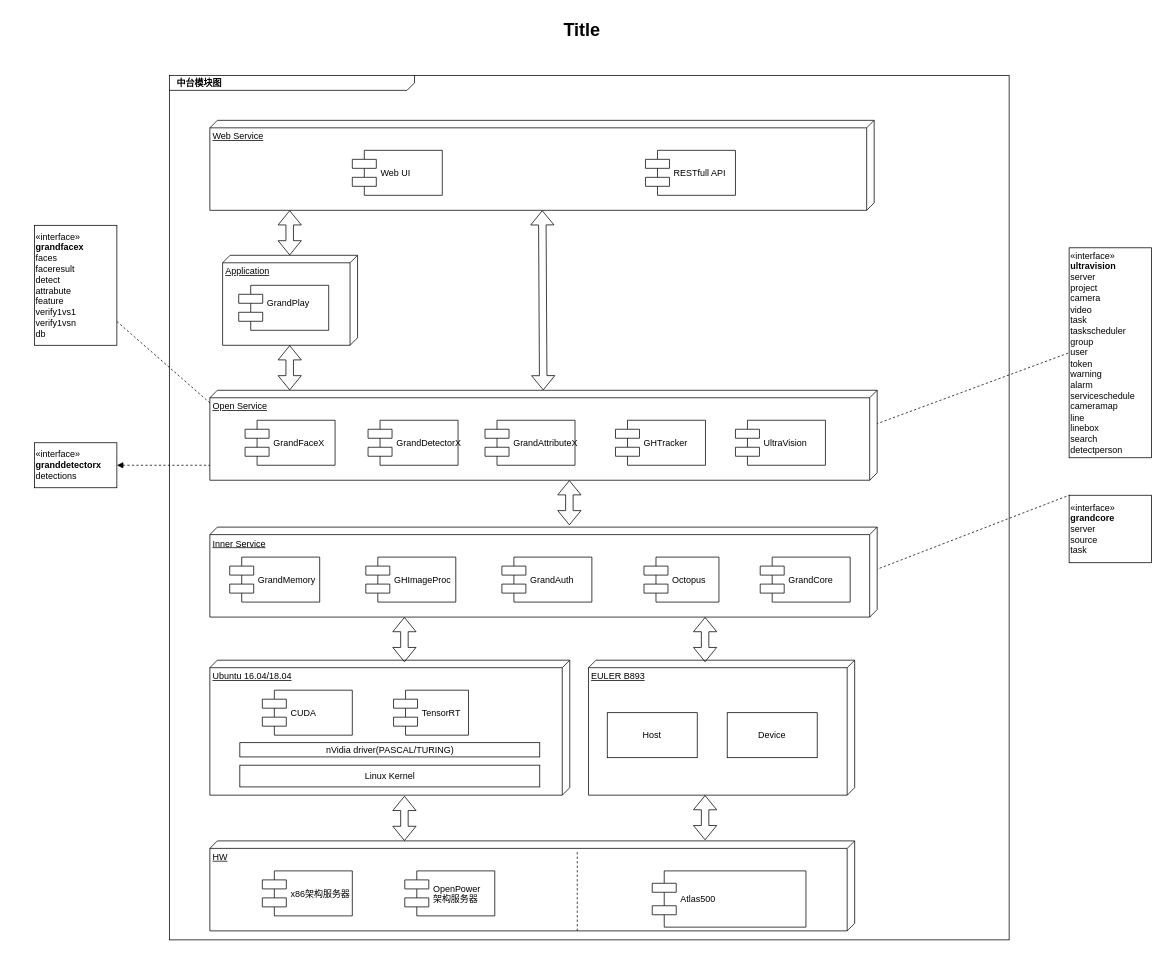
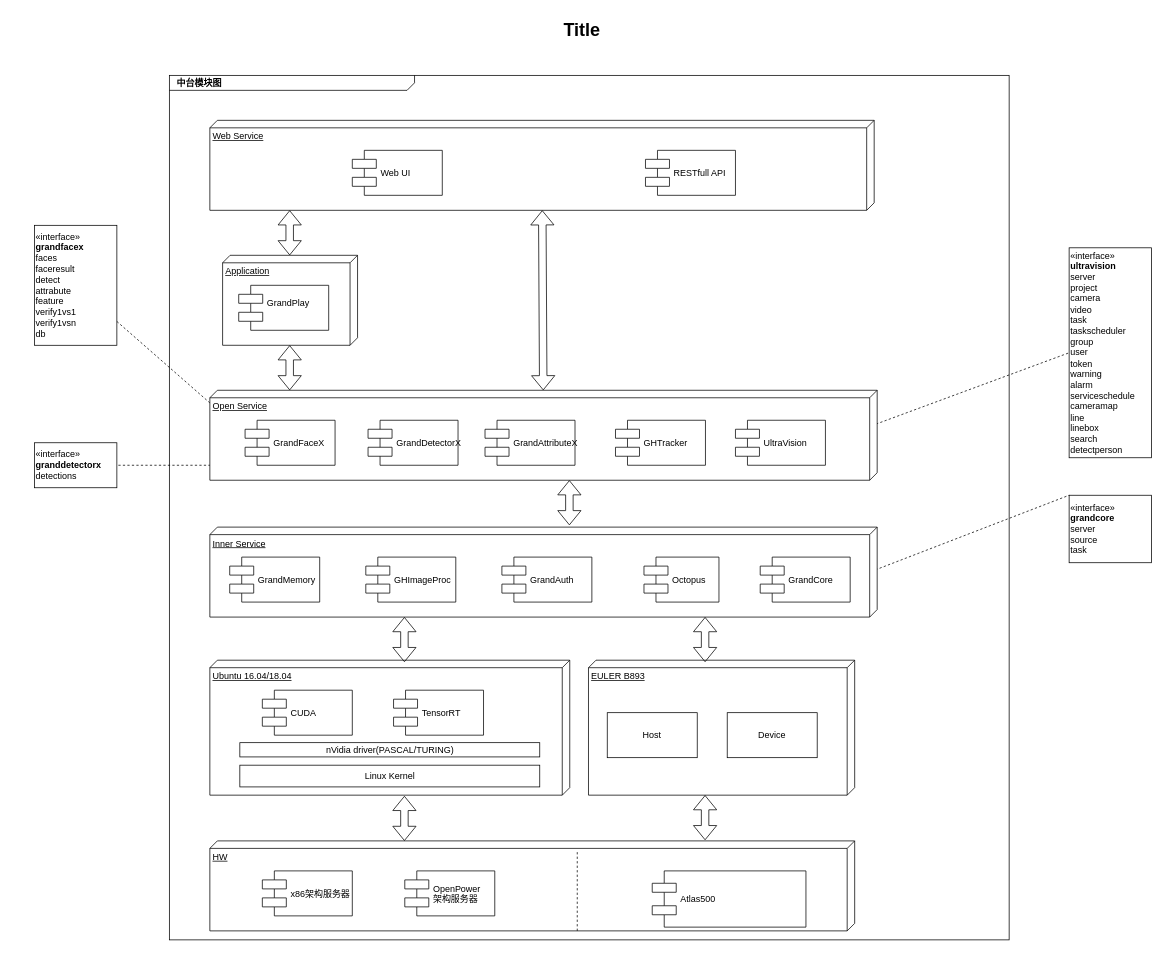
- <mxCell id="22" value="" style="endArrow=block;dashed=1;html=1;entryX=1;entryY=0.5;entryDx=0;entryDy=0;exitX=0.25;exitY=1;exitDx=0;exitDy=0;" edge="1" parent="1" source="33" target="21"><mxGeometry width="50" height="50" relative="1" as="geometry"><mxPoint x="115" y="830" as="sourcePoint" /><mxPoint x="165" y="780" as="targetPoint" /></mxGeometry></mxCell>
+ <mxCell id="22" value="" style="endArrow=none;dashed=1;html=1;entryX=1;entryY=0.5;entryDx=0;entryDy=0;exitX=0.25;exitY=1;exitDx=0;exitDy=0;" edge="1" parent="1" source="33" target="21"><mxGeometry width="50" height="50" relative="1" as="geometry"><mxPoint x="115" y="830" as="sourcePoint" /><mxPoint x="165" y="780" as="targetPoint" /></mxGeometry></mxCell>
- <mxCell id="12" value="TensorRT" style="shape=component;align=left;spacingLeft=36;" vertex="1" parent="1"><mxGeometry x="524" y="920" width="100" height="60" as="geometry" /></mxCell>
+ <mxCell id="12" value="TensorRT" style="shape=component;align=left;spacingLeft=36;" vertex="1" parent="1"><mxGeometry x="524" y="920" width="120" height="60" as="geometry" /></mxCell>
